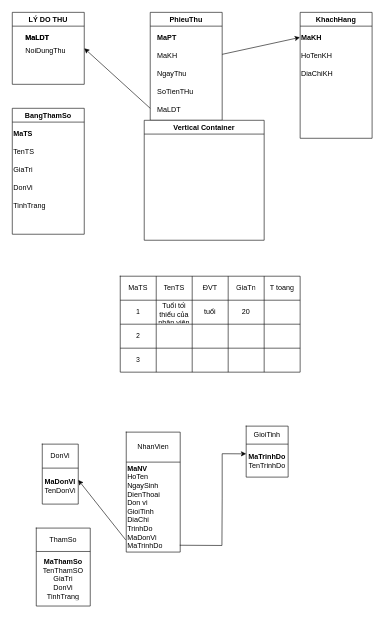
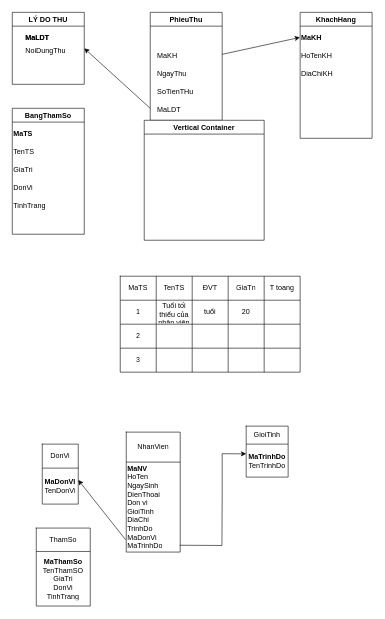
- <mxCell id="12" value="&lt;b&gt;MaPT&lt;/b&gt;" style="text;html=1;align=left;verticalAlign=middle;resizable=0;points=[];autosize=1;strokeColor=none;fillColor=none;" vertex="1" parent="11"><mxGeometry x="10" y="28" width="60" height="30" as="geometry" /></mxCell>
